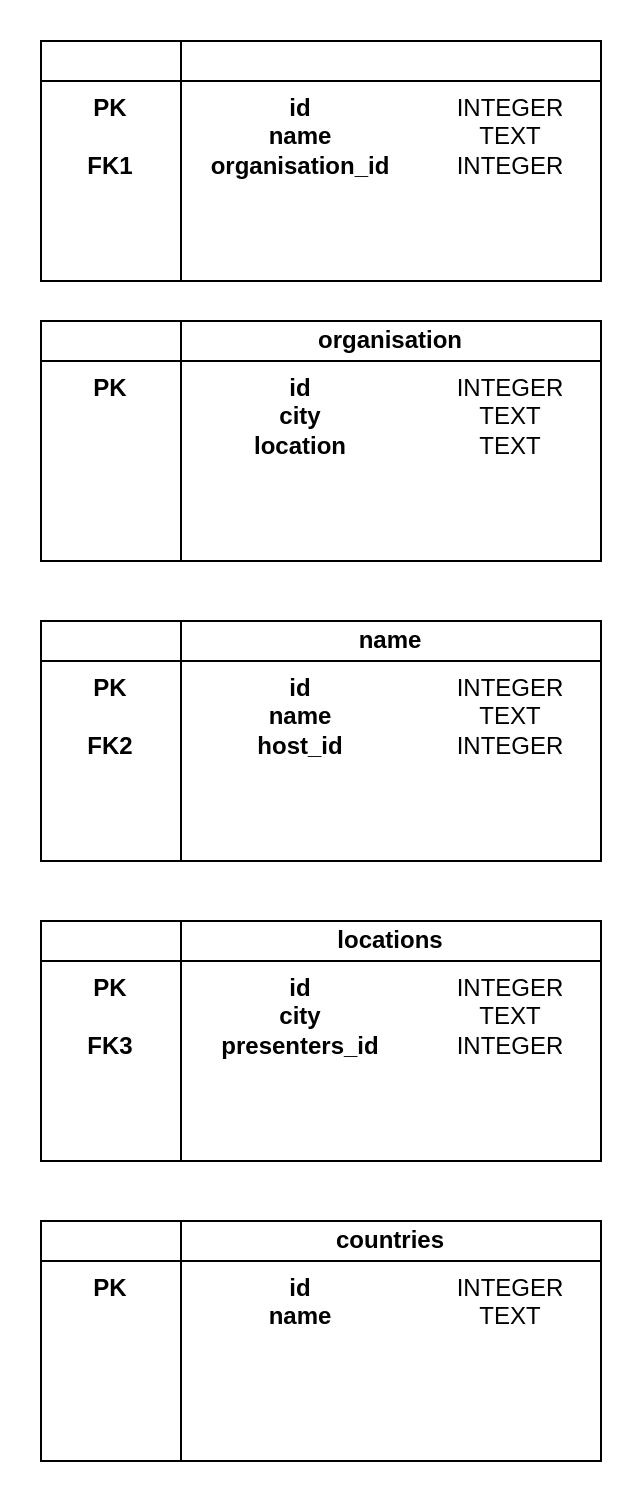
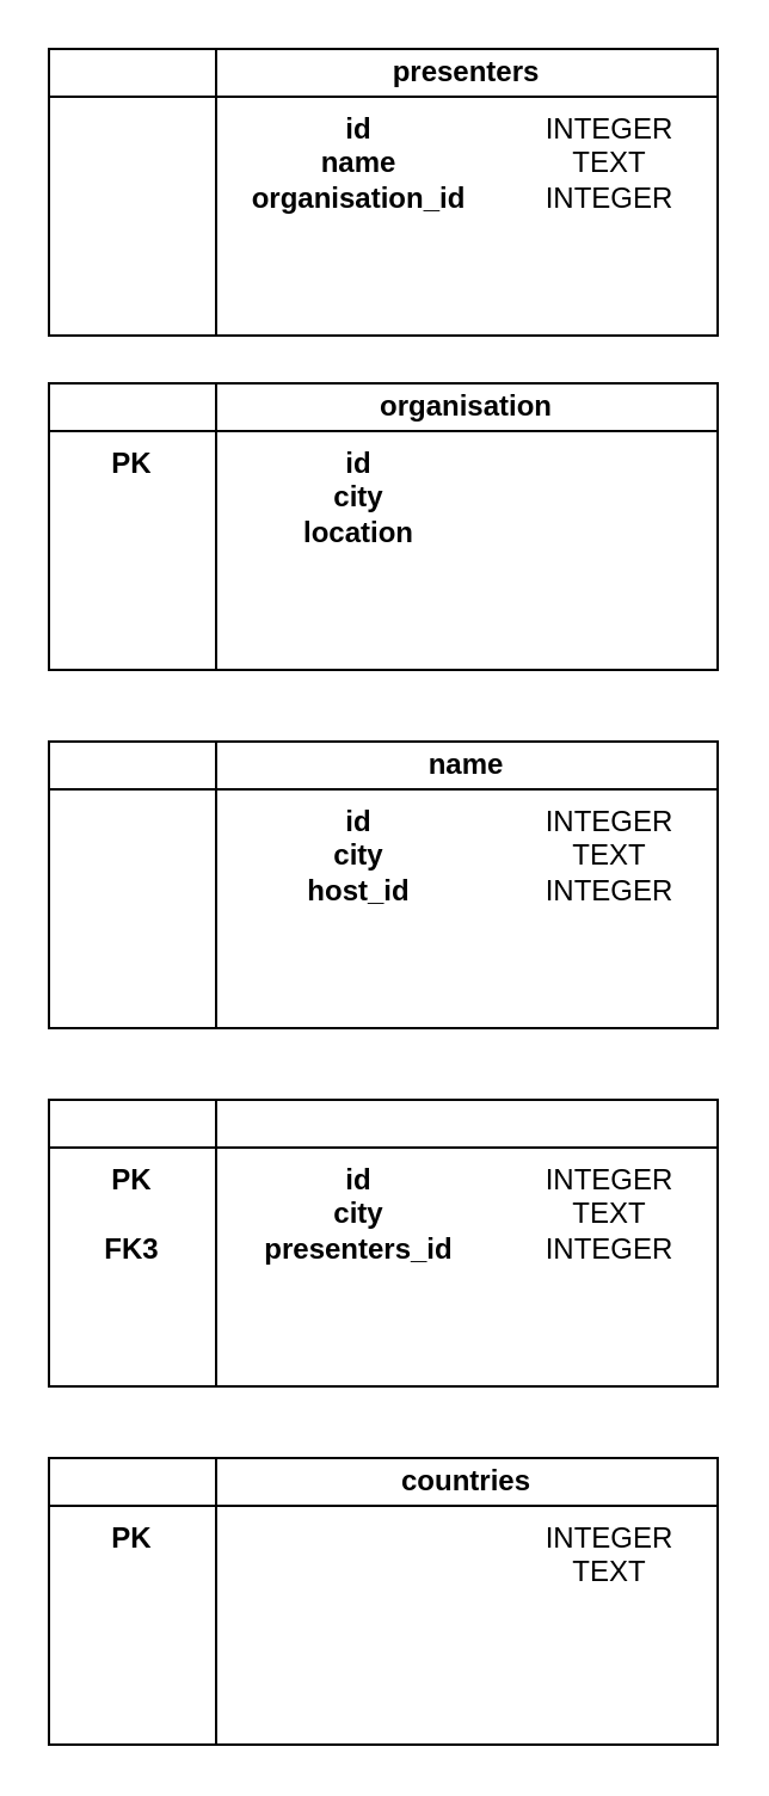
+ <mxCell id="3" value="&lt;b&gt;presenters&lt;/b&gt;" style="text;html=1;strokeColor=none;fillColor=none;align=center;verticalAlign=middle;whiteSpace=wrap;rounded=0;" vertex="1" parent="1"><mxGeometry x="90" y="20" width="210" height="20" as="geometry" /></mxCell>
- <mxCell id="5" value="PK&lt;br&gt;&lt;br&gt;FK1" style="text;html=1;strokeColor=none;fillColor=none;align=center;verticalAlign=top;whiteSpace=wrap;rounded=0;fontStyle=1" vertex="1" parent="1"><mxGeometry x="20" y="40" width="70" height="100" as="geometry" /></mxCell>
- <mxCell id="11" value="INTEGER&lt;br&gt;TEXT&lt;br&gt;TEXT" style="text;html=1;strokeColor=none;fillColor=none;align=center;verticalAlign=top;whiteSpace=wrap;rounded=0;" vertex="1" parent="1"><mxGeometry x="210" y="180" width="90" height="100" as="geometry" /></mxCell>
- <mxCell id="14" value="id&lt;br&gt;name&lt;br&gt;host_id" style="text;html=1;strokeColor=none;fillColor=none;align=center;verticalAlign=top;whiteSpace=wrap;rounded=0;fontStyle=1" vertex="1" parent="1"><mxGeometry x="90" y="330" width="120" height="100" as="geometry" /></mxCell>
+ <mxCell id="14" value="id&lt;br&gt;city&lt;br&gt;host_id" style="text;html=1;strokeColor=none;fillColor=none;align=center;verticalAlign=top;whiteSpace=wrap;rounded=0;fontStyle=1" vertex="1" parent="1"><mxGeometry x="90" y="330" width="120" height="100" as="geometry" /></mxCell>
- <mxCell id="15" value="PK&lt;br&gt;&lt;br&gt;FK2" style="text;html=1;strokeColor=none;fillColor=none;align=center;verticalAlign=top;whiteSpace=wrap;rounded=0;fontStyle=1" vertex="1" parent="1"><mxGeometry x="20" y="330" width="70" height="100" as="geometry" /></mxCell>
- <mxCell id="18" value="&lt;b&gt;locations&lt;/b&gt;" style="text;html=1;strokeColor=none;fillColor=none;align=center;verticalAlign=middle;whiteSpace=wrap;rounded=0;" vertex="1" parent="1"><mxGeometry x="90" y="460" width="210" height="20" as="geometry" /></mxCell>
- <mxCell id="24" value="id&lt;br&gt;name" style="text;html=1;strokeColor=none;fillColor=none;align=center;verticalAlign=top;whiteSpace=wrap;rounded=0;fontStyle=1" vertex="1" parent="1"><mxGeometry x="90" y="630" width="120" height="100" as="geometry" /></mxCell>
